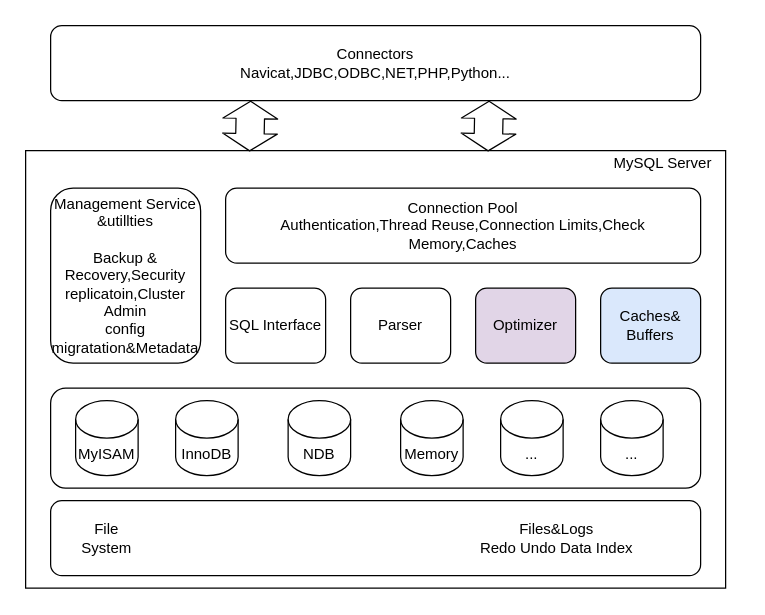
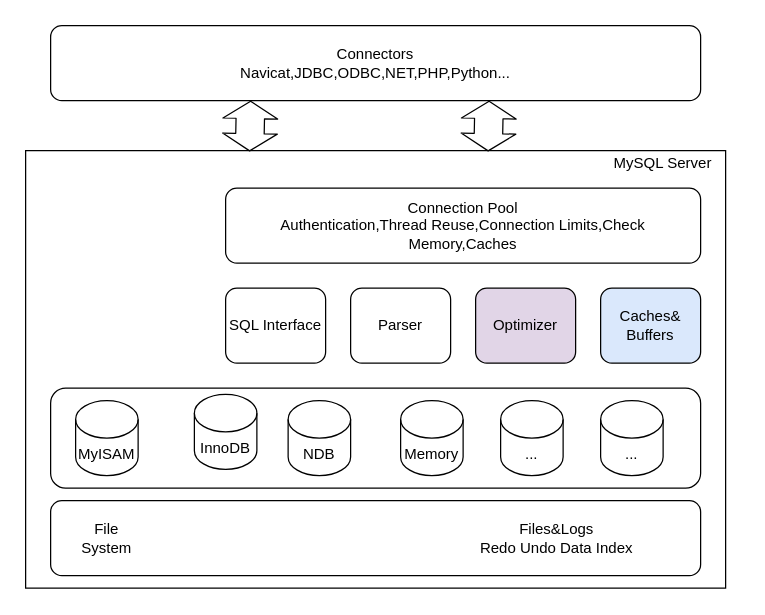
- <mxCell id="5" value="Management Service &amp;amp;utillties&lt;br&gt;&lt;br&gt;Backup &amp;amp; Recovery,Security&lt;br&gt;replicatoin,Cluster&lt;br&gt;Admin&lt;br&gt;config&lt;br&gt;migratation&amp;amp;Metadata" style="rounded=1;whiteSpace=wrap;html=1;" parent="1" vertex="1"><mxGeometry x="40" y="150" width="120" height="140" as="geometry" /></mxCell>
- <mxCell id="14" value="InnoDB" style="shape=cylinder3;whiteSpace=wrap;html=1;boundedLbl=1;backgroundOutline=1;size=15;rounded=2;" parent="1" vertex="1"><mxGeometry x="140" y="320" width="50" height="60" as="geometry" /></mxCell>
+ <mxCell id="14" value="InnoDB" style="shape=cylinder3;whiteSpace=wrap;html=1;boundedLbl=1;backgroundOutline=1;size=15;rounded=2;" parent="1" vertex="1"><mxGeometry x="155" y="315" width="50" height="60" as="geometry" /></mxCell>
